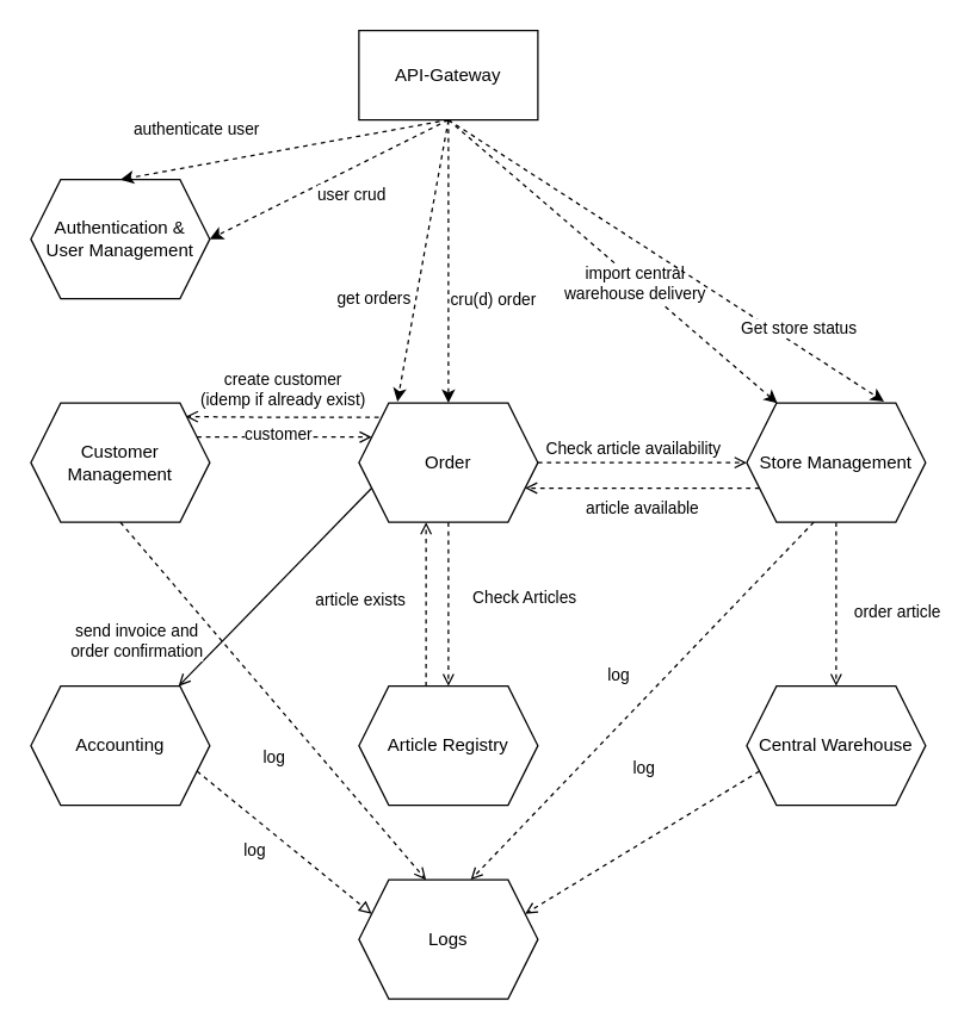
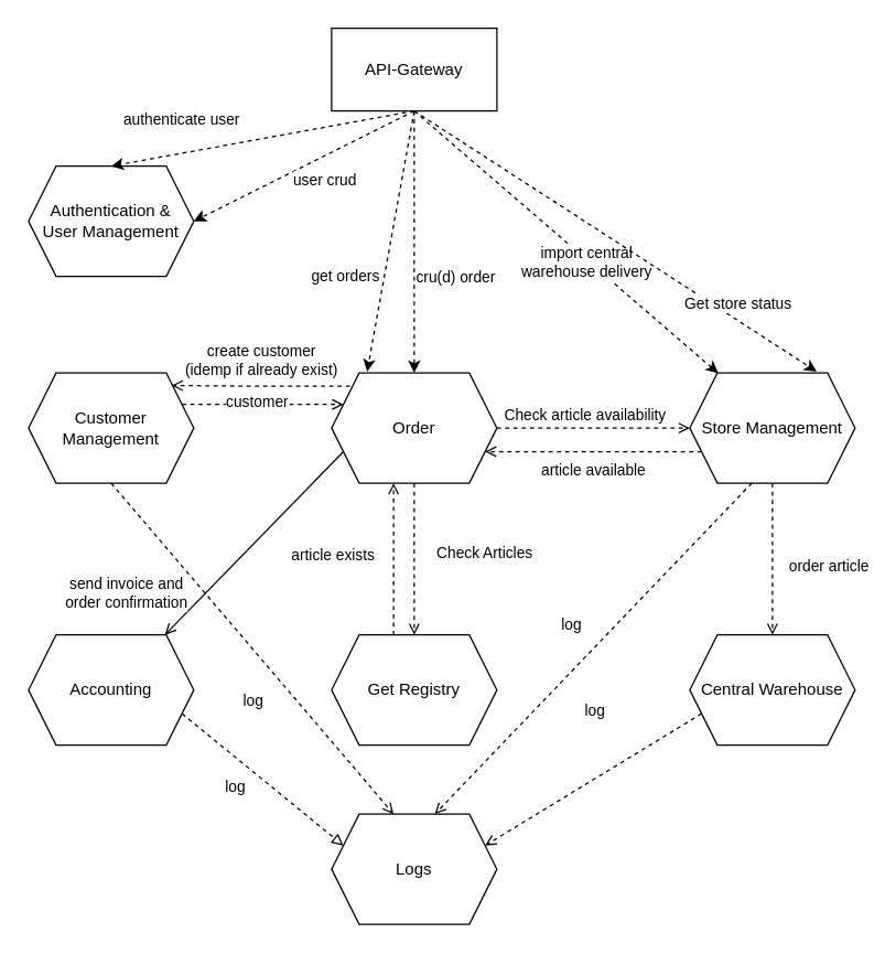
- <mxCell id="6" value="Article Registry" style="shape=hexagon;perimeter=hexagonPerimeter2;whiteSpace=wrap;html=1;fixedSize=1;" vertex="1" parent="1"><mxGeometry x="240" y="460" width="120" height="80" as="geometry" /></mxCell>
+ <mxCell id="6" value="Get Registry" style="shape=hexagon;perimeter=hexagonPerimeter2;whiteSpace=wrap;html=1;fixedSize=1;" vertex="1" parent="1"><mxGeometry x="240" y="460" width="120" height="80" as="geometry" /></mxCell>
